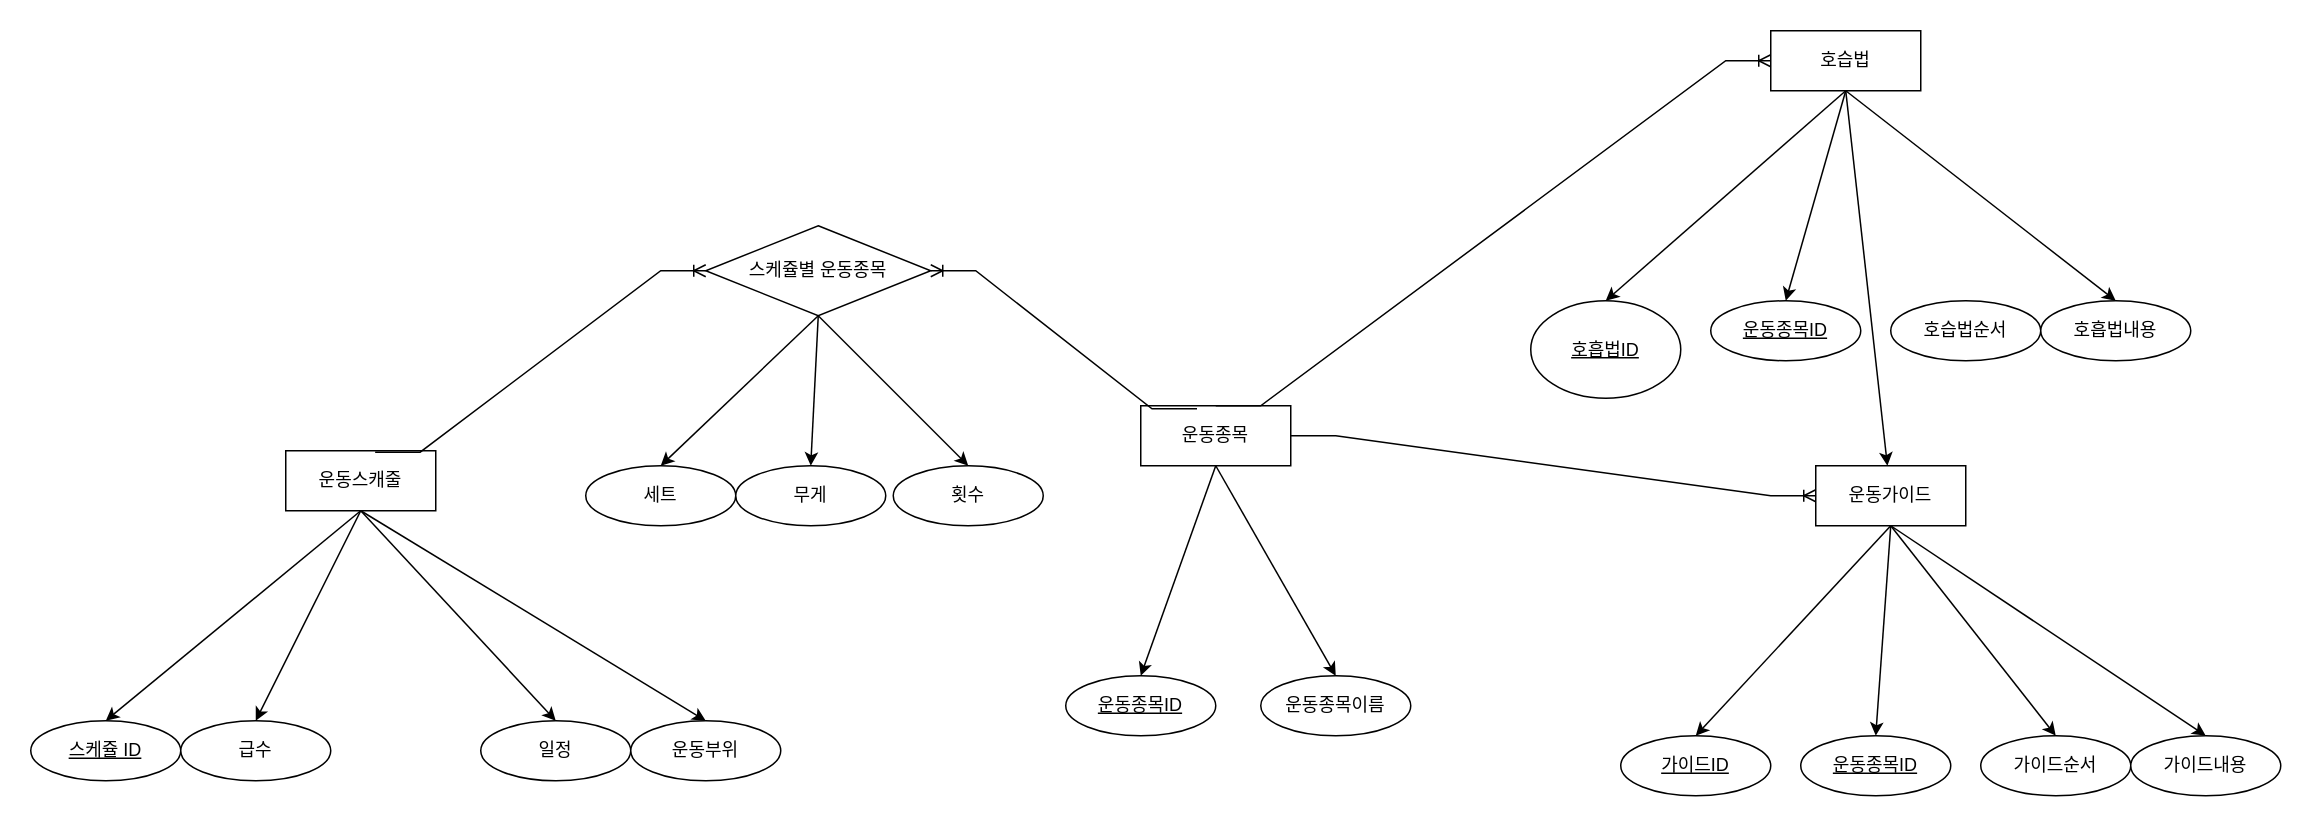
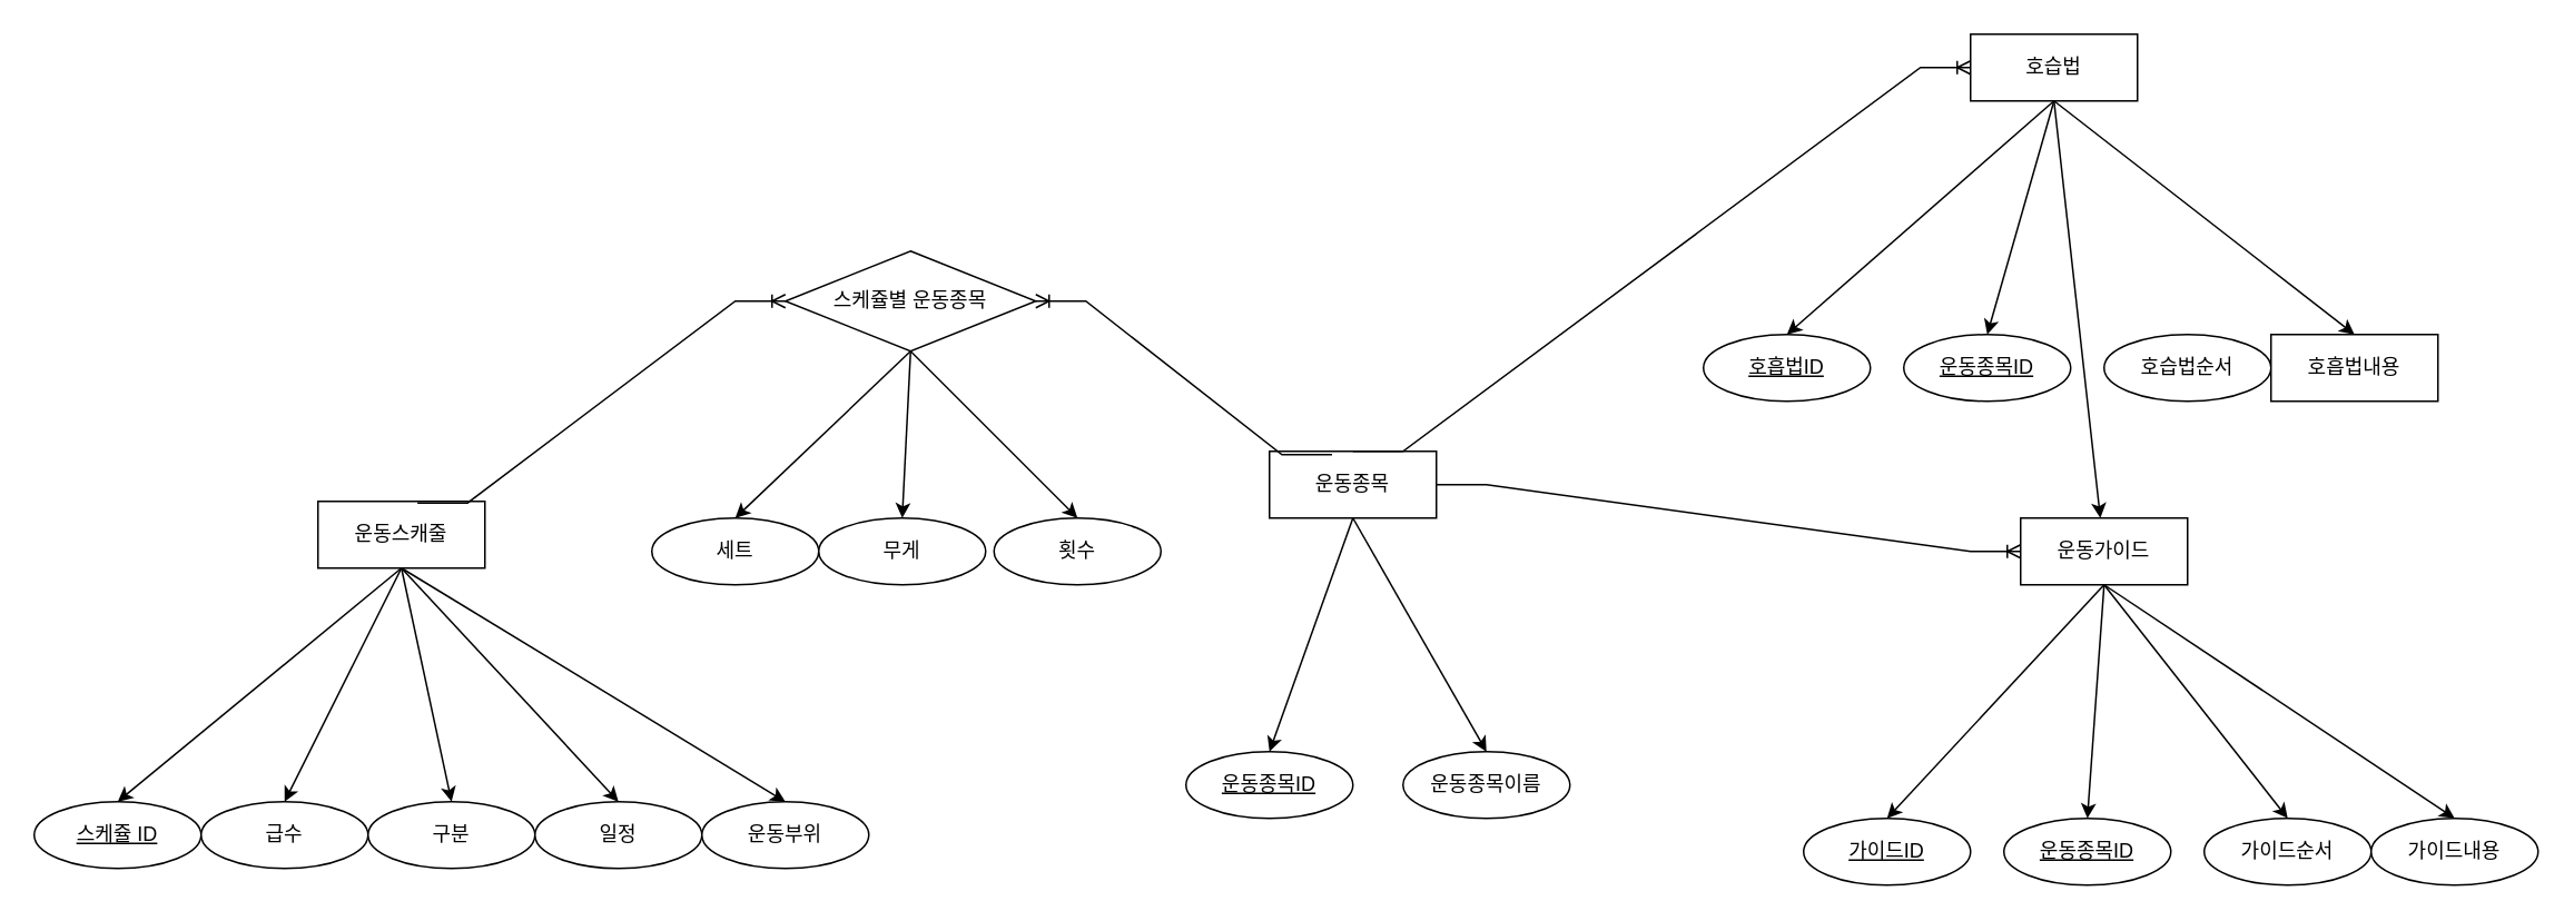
- <mxCell id="39" value="호흡법내용" style="ellipse;whiteSpace=wrap;html=1;align=center;" vertex="1" parent="1"><mxGeometry x="1360" y="200" width="100" height="40" as="geometry" /></mxCell>
+ <mxCell id="39" value="호흡법내용" style="whiteSpace=wrap;html=1;align=center;rounded=0;" vertex="1" parent="1"><mxGeometry x="1360" y="200" width="100" height="40" as="geometry" /></mxCell>
- <mxCell id="37" value="호흡법ID" style="ellipse;whiteSpace=wrap;html=1;align=center;fontStyle=4;" vertex="1" parent="1"><mxGeometry x="1020" y="200" width="100" height="65" as="geometry" /></mxCell>
+ <mxCell id="37" value="호흡법ID" style="ellipse;whiteSpace=wrap;html=1;align=center;fontStyle=4;" vertex="1" parent="1"><mxGeometry x="1020" y="200" width="100" height="40" as="geometry" /></mxCell>
+ <mxCell id="10" value="" style="endArrow=classic;html=1;rounded=0;exitX=0.5;exitY=1;exitDx=0;exitDy=0;entryX=0.5;entryY=0;entryDx=0;entryDy=0;" edge="1" parent="1" source="2" target="5"><mxGeometry width="50" height="50" relative="1" as="geometry"><mxPoint x="250" y="350" as="sourcePoint" /><mxPoint x="220" y="450" as="targetPoint" /></mxGeometry></mxCell>
+ <mxCell id="5" value="구분" style="ellipse;whiteSpace=wrap;html=1;align=center;" vertex="1" parent="1"><mxGeometry x="220" y="480" width="100" height="40" as="geometry" /></mxCell>
